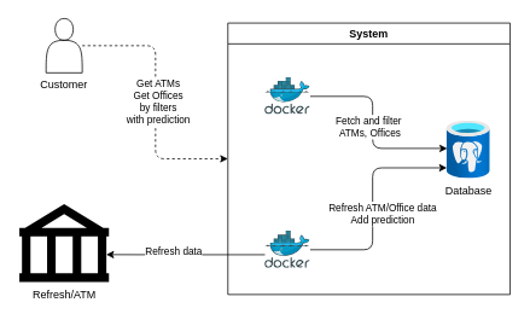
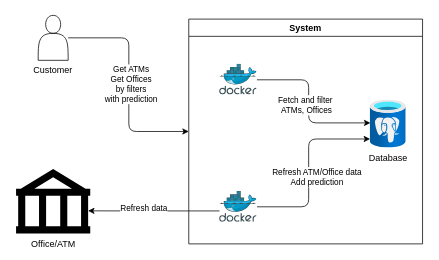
- <mxCell id="3" style="edgeStyle=elbowEdgeStyle;html=1;entryX=0;entryY=0.5;entryDx=0;entryDy=0;dashed=1;" parent="1" source="5" target="6" edge="1"><mxGeometry relative="1" as="geometry" /></mxCell>
+ <mxCell id="3" style="edgeStyle=elbowEdgeStyle;html=1;entryX=0;entryY=0.5;entryDx=0;entryDy=0;" parent="1" source="5" target="6" edge="1"><mxGeometry relative="1" as="geometry" /></mxCell>
- <mxCell id="2" value="Refresh/ATM" style="shape=mxgraph.signs.travel.bank;html=1;pointerEvents=1;fillColor=#000000;strokeColor=none;verticalLabelPosition=bottom;verticalAlign=top;align=center;" parent="1" vertex="1"><mxGeometry x="20.5" y="225" width="99" height="86" as="geometry" /></mxCell>
+ <mxCell id="2" value="Office/ATM" style="shape=mxgraph.signs.travel.bank;html=1;pointerEvents=1;fillColor=#000000;strokeColor=none;verticalLabelPosition=bottom;verticalAlign=top;align=center;" parent="1" vertex="1"><mxGeometry x="20.5" y="225" width="99" height="86" as="geometry" /></mxCell>
